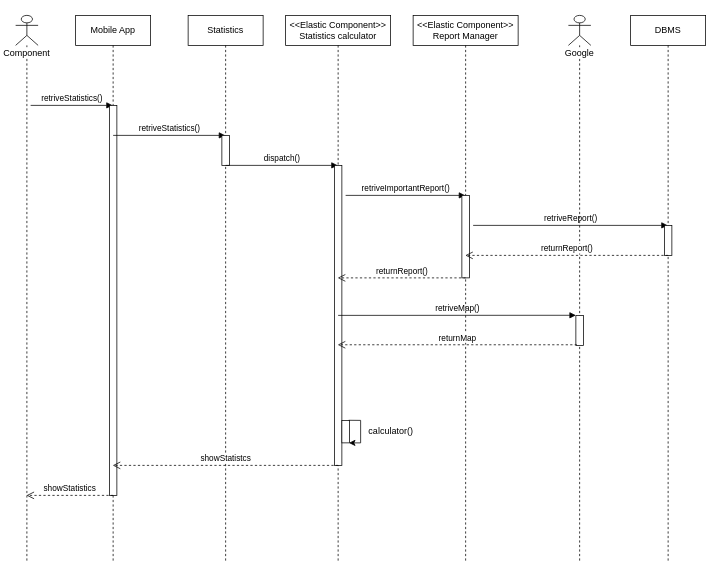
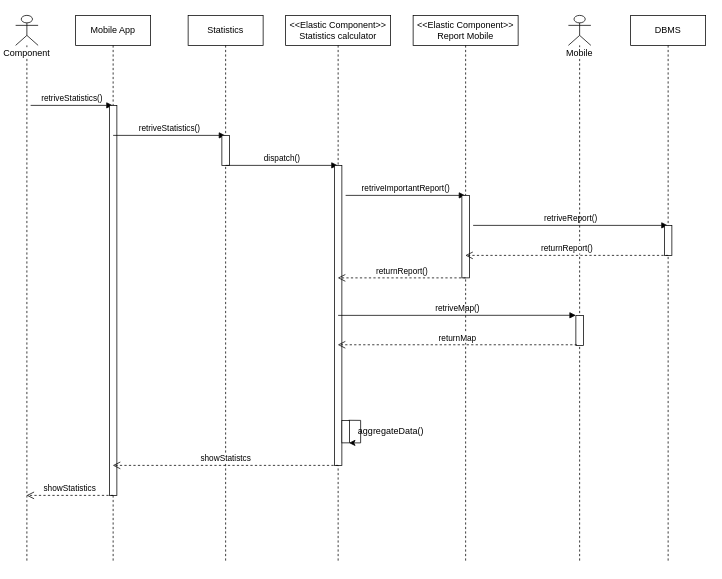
- <mxCell id="16" value="&amp;lt;&amp;lt;Elastic Component&amp;gt;&amp;gt;&lt;br&gt;Report Manager" style="shape=umlLifeline;perimeter=lifelinePerimeter;whiteSpace=wrap;html=1;container=1;collapsible=0;recursiveResize=0;outlineConnect=0;" vertex="1" parent="1"><mxGeometry x="550" y="20" width="140" height="730" as="geometry" /></mxCell>
+ <mxCell id="16" value="&amp;lt;&amp;lt;Elastic Component&amp;gt;&amp;gt;&lt;br&gt;Report Mobile" style="shape=umlLifeline;perimeter=lifelinePerimeter;whiteSpace=wrap;html=1;container=1;collapsible=0;recursiveResize=0;outlineConnect=0;" vertex="1" parent="1"><mxGeometry x="550" y="20" width="140" height="730" as="geometry" /></mxCell>
- <mxCell id="20" value="Google" style="shape=umlLifeline;participant=umlActor;perimeter=lifelinePerimeter;whiteSpace=wrap;html=1;container=1;collapsible=0;recursiveResize=0;verticalAlign=top;spacingTop=36;labelBackgroundColor=#ffffff;outlineConnect=0;" vertex="1" parent="1"><mxGeometry x="757" y="20" width="30" height="730" as="geometry" /></mxCell>
+ <mxCell id="20" value="Mobile" style="shape=umlLifeline;participant=umlActor;perimeter=lifelinePerimeter;whiteSpace=wrap;html=1;container=1;collapsible=0;recursiveResize=0;verticalAlign=top;spacingTop=36;labelBackgroundColor=#ffffff;outlineConnect=0;" vertex="1" parent="1"><mxGeometry x="757" y="20" width="30" height="730" as="geometry" /></mxCell>
- <mxCell id="29" value="calculator()" style="text;html=1;align=center;verticalAlign=middle;resizable=0;points=[];;autosize=1;" vertex="1" parent="1"><mxGeometry x="470" y="564" width="100" height="20" as="geometry" /></mxCell>
+ <mxCell id="29" value="aggregateData()" style="text;html=1;align=center;verticalAlign=middle;resizable=0;points=[];;autosize=1;" vertex="1" parent="1"><mxGeometry x="470" y="564" width="100" height="20" as="geometry" /></mxCell>
